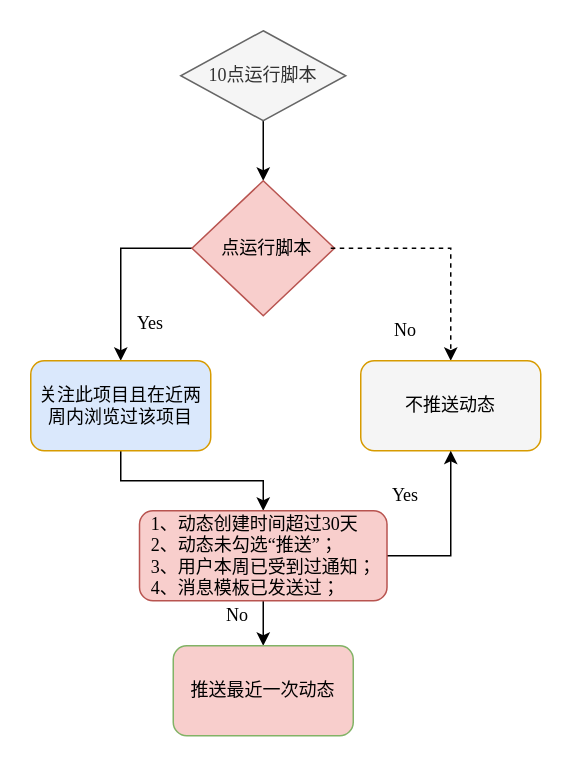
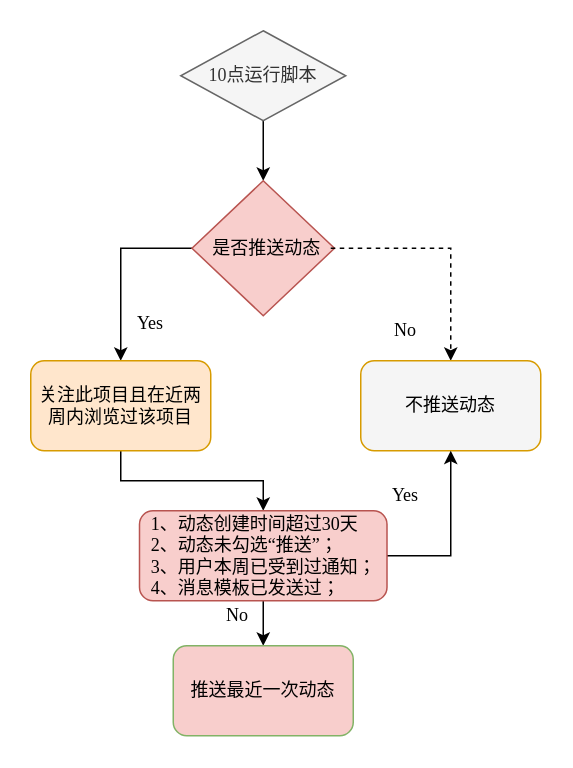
- <mxCell id="7" value="点运行脚本" style="text;html=1;strokeColor=none;fillColor=none;align=center;verticalAlign=middle;whiteSpace=wrap;rounded=0;comic=0;fontFamily=Comic Sans MS;" vertex="1" parent="1"><mxGeometry x="135" y="150" width="85" height="30" as="geometry" /></mxCell>
+ <mxCell id="7" value="是否推送动态" style="text;html=1;strokeColor=none;fillColor=none;align=center;verticalAlign=middle;whiteSpace=wrap;rounded=0;comic=0;fontFamily=Comic Sans MS;" vertex="1" parent="1"><mxGeometry x="135" y="150" width="85" height="30" as="geometry" /></mxCell>
- <mxCell id="9" value="关注此项目且在近两周内浏览过该项目" style="rounded=1;whiteSpace=wrap;html=1;comic=0;fontFamily=Comic Sans MS;fillColor=#dae8fc;strokeColor=#d79b00;" vertex="1" parent="1"><mxGeometry x="20" y="240" width="120" height="60" as="geometry" /></mxCell>
+ <mxCell id="9" value="关注此项目且在近两周内浏览过该项目" style="rounded=1;whiteSpace=wrap;html=1;comic=0;fontFamily=Comic Sans MS;fillColor=#ffe6cc;strokeColor=#d79b00;" vertex="1" parent="1"><mxGeometry x="20" y="240" width="120" height="60" as="geometry" /></mxCell>
